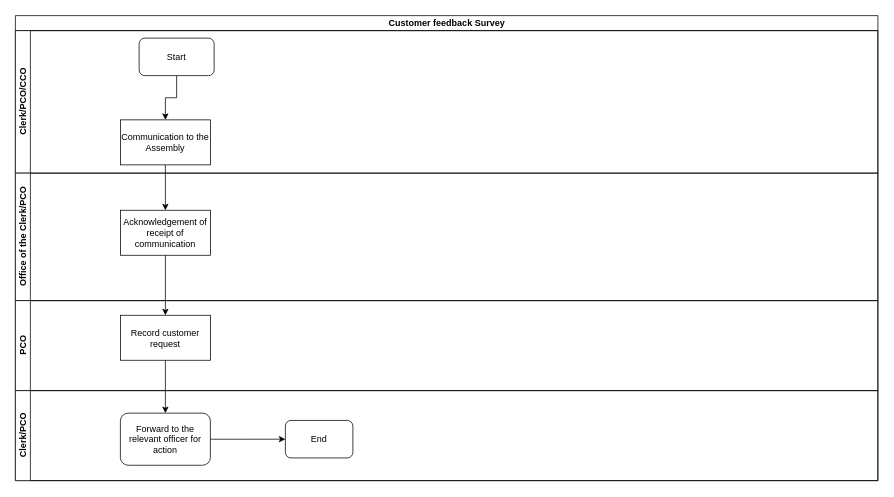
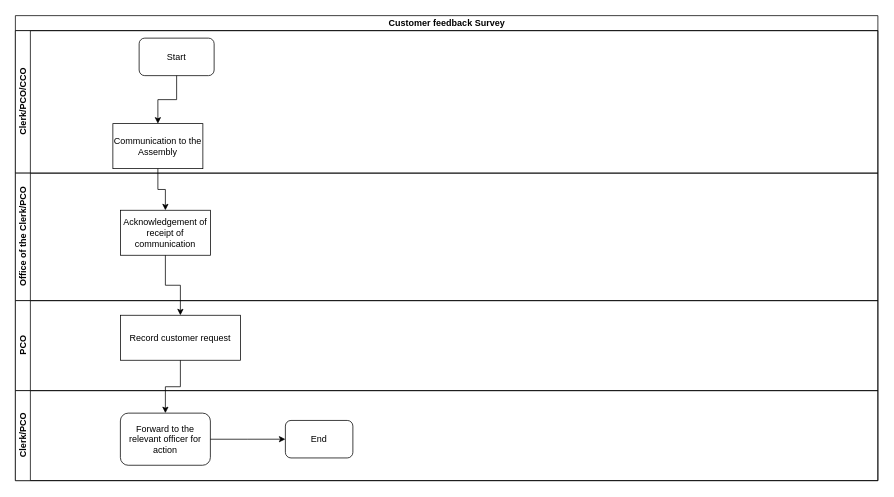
- <mxCell id="5" value="Communication to the Assembly" style="rounded=0;whiteSpace=wrap;html=1;" vertex="1" parent="3"><mxGeometry x="140" y="119" width="120" height="60" as="geometry" /></mxCell>
+ <mxCell id="5" value="Communication to the Assembly" style="rounded=0;whiteSpace=wrap;html=1;" vertex="1" parent="3"><mxGeometry x="130" y="124" width="120" height="60" as="geometry" /></mxCell>
- <mxCell id="10" value="Record customer request" style="whiteSpace=wrap;html=1;rounded=0;" vertex="1" parent="9"><mxGeometry x="140" y="19.5" width="120" height="60" as="geometry" /></mxCell>
+ <mxCell id="10" value="Record customer request" style="whiteSpace=wrap;html=1;rounded=0;" vertex="1" parent="9"><mxGeometry x="140" y="19.5" width="160" height="60" as="geometry" /></mxCell>
